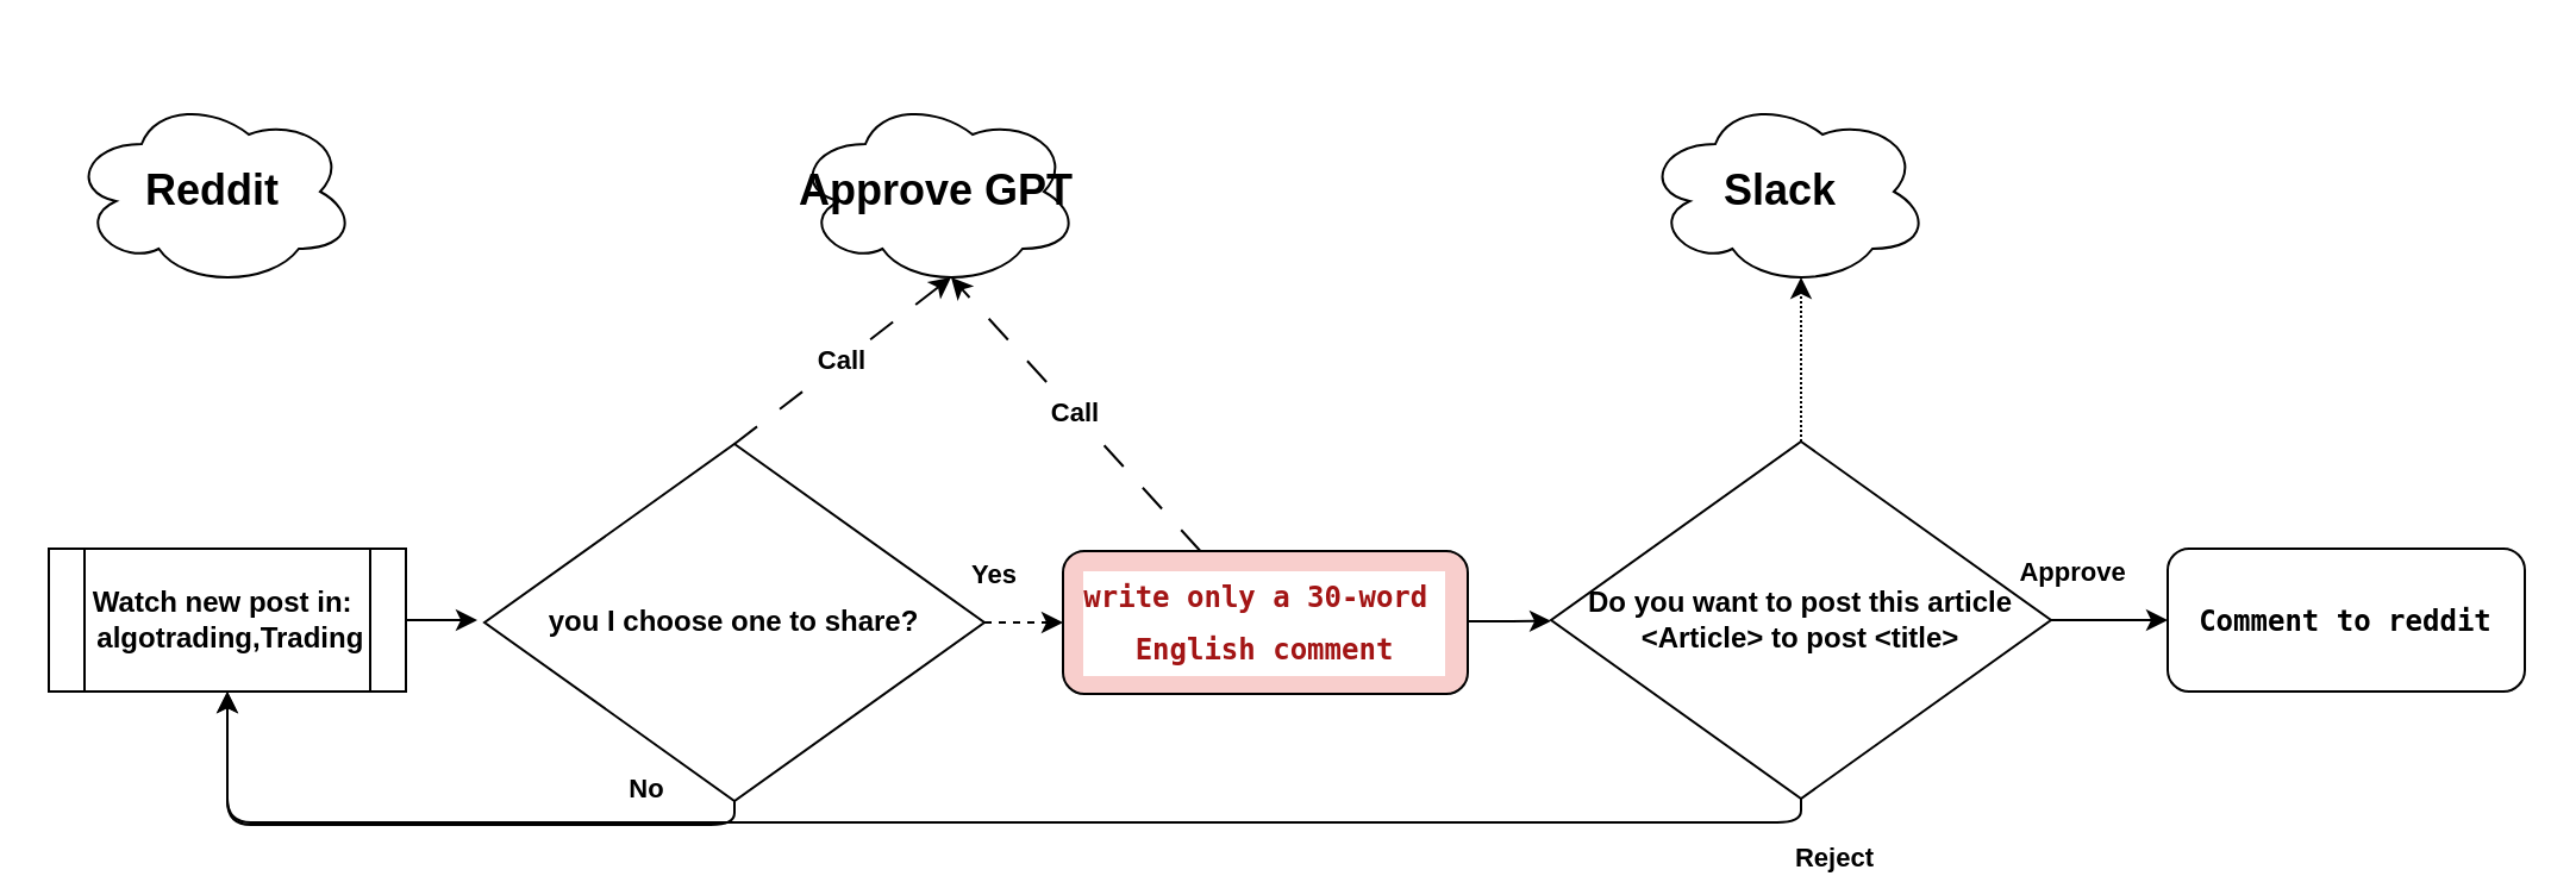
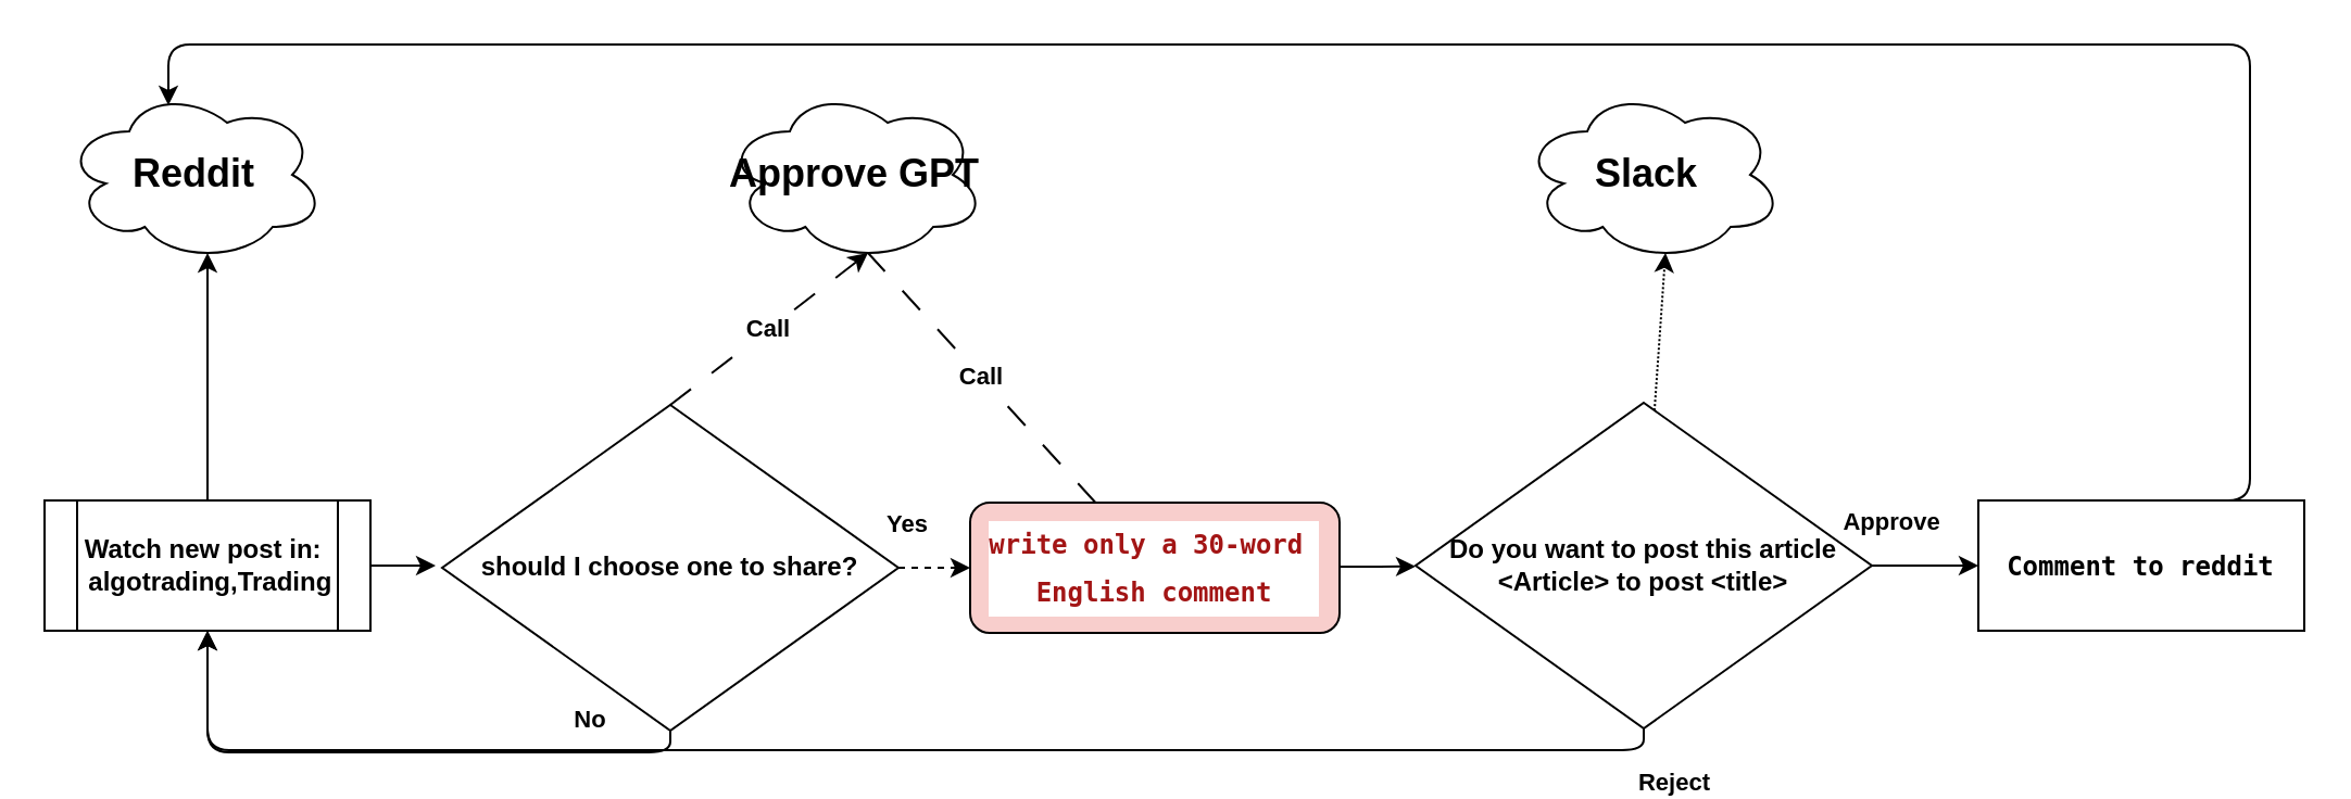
+ <mxCell id="14" style="edgeStyle=orthogonalEdgeStyle;html=1;entryX=0.4;entryY=0.1;entryDx=0;entryDy=0;exitX=0.5;exitY=0;exitDx=0;exitDy=0;entryPerimeter=0;fontStyle=1" edge="1" parent="1" source="15" target="2"><mxGeometry relative="1" as="geometry"><Array as="points"><mxPoint x="1035" y="20" /><mxPoint x="77" y="20" /></Array></mxGeometry></mxCell>
- <mxCell id="19" value="Slack&amp;nbsp;" style="ellipse;shape=cloud;whiteSpace=wrap;html=1;fontStyle=1;fontSize=18;" vertex="1" parent="1"><mxGeometry x="690" y="40" width="120" height="80" as="geometry" /></mxCell>
+ <mxCell id="19" value="Slack&amp;nbsp;" style="ellipse;shape=cloud;whiteSpace=wrap;html=1;fontStyle=1;fontSize=18;" vertex="1" parent="1"><mxGeometry x="700" y="40" width="120" height="80" as="geometry" /></mxCell>
- <mxCell id="13" value="Call" style="edgeStyle=none;html=1;entryX=0.55;entryY=0.95;entryDx=0;entryDy=0;entryPerimeter=0;dashed=1;dashPattern=12 12;fontStyle=1" edge="1" parent="1" source="12" target="6"><mxGeometry relative="1" as="geometry" /></mxCell>
+ <mxCell id="13" value="Call" style="edgeStyle=none;html=1;entryX=0.55;entryY=0.95;entryDx=0;entryDy=0;entryPerimeter=0;dashed=1;dashPattern=12 12;fontStyle=1;endArrow=none;" edge="1" parent="1" source="12" target="6"><mxGeometry relative="1" as="geometry" /></mxCell>
+ <mxCell id="5" style="edgeStyle=none;html=1;entryX=0.55;entryY=0.95;entryDx=0;entryDy=0;entryPerimeter=0;fontStyle=1" edge="1" parent="1" source="4" target="2"><mxGeometry relative="1" as="geometry" /></mxCell>
- <mxCell id="15" value="&lt;div style=&quot;background-color: rgb(255, 255, 255); font-family: &amp;quot;Droid Sans Mono&amp;quot;, &amp;quot;monospace&amp;quot;, monospace; line-height: 22px; white-space: pre; color: rgb(0, 0, 0);&quot;&gt;Comment to reddit&lt;/div&gt;" style="rounded=1;whiteSpace=wrap;html=1;fontStyle=1" vertex="1" parent="1"><mxGeometry x="910" y="230" width="150" height="60" as="geometry" /></mxCell>
+ <mxCell id="15" value="&lt;div style=&quot;background-color: rgb(255, 255, 255); font-family: &amp;quot;Droid Sans Mono&amp;quot;, &amp;quot;monospace&amp;quot;, monospace; line-height: 22px; white-space: pre; color: rgb(0, 0, 0);&quot;&gt;Comment to reddit&lt;/div&gt;" style="whiteSpace=wrap;html=1;fontStyle=1;rounded=0;" vertex="1" parent="1"><mxGeometry x="910" y="230" width="150" height="60" as="geometry" /></mxCell>
- <mxCell id="10" value="you I choose one to share?" style="rhombus;whiteSpace=wrap;html=1;fontStyle=1" vertex="1" parent="1"><mxGeometry x="203" y="186" width="210" height="150" as="geometry" /></mxCell>
+ <mxCell id="10" value="should I choose one to share?" style="rhombus;whiteSpace=wrap;html=1;fontStyle=1" vertex="1" parent="1"><mxGeometry x="203" y="186" width="210" height="150" as="geometry" /></mxCell>
